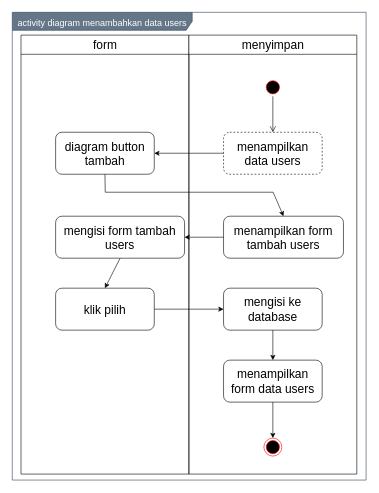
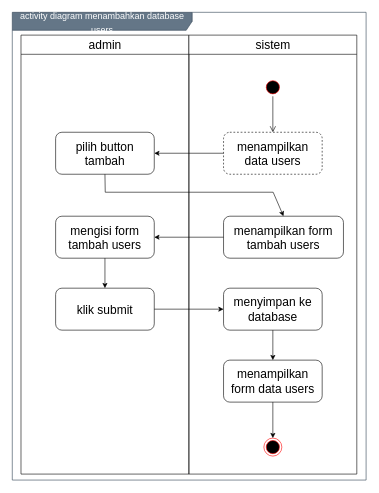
- <mxCell id="2" value="&lt;font style=&quot;font-size: 15px&quot;&gt;activity diagram menambahkan data users&lt;/font&gt;" style="shape=umlFrame;whiteSpace=wrap;html=1;fontSize=20;align=center;width=300;height=30;fillColor=#647687;strokeColor=#314354;fontColor=#ffffff;" vertex="1" parent="1"><mxGeometry x="20" y="20" width="590" height="780" as="geometry" /></mxCell>
+ <mxCell id="2" value="&lt;font style=&quot;font-size: 15px&quot;&gt;activity diagram menambahkan database users&lt;/font&gt;" style="shape=umlFrame;whiteSpace=wrap;html=1;fontSize=20;align=center;width=300;height=30;fillColor=#647687;strokeColor=#314354;fontColor=#ffffff;" vertex="1" parent="1"><mxGeometry x="20" y="20" width="590" height="780" as="geometry" /></mxCell>
- <mxCell id="3" value="form" style="swimlane;whiteSpace=wrap;fontSize=20;fontStyle=0;startSize=32;" vertex="1" parent="1"><mxGeometry x="34.5" y="58" width="280" height="732" as="geometry" /></mxCell>
+ <mxCell id="3" value="admin" style="swimlane;whiteSpace=wrap;fontSize=20;fontStyle=0;startSize=32;" vertex="1" parent="1"><mxGeometry x="34.5" y="58" width="280" height="732" as="geometry" /></mxCell>
- <mxCell id="5" value="menyimpan" style="swimlane;whiteSpace=wrap;fontSize=20;fontStyle=0;startSize=32;" vertex="1" parent="1"><mxGeometry x="314.5" y="58" width="280" height="732" as="geometry" /></mxCell>
+ <mxCell id="5" value="sistem" style="swimlane;whiteSpace=wrap;fontSize=20;fontStyle=0;startSize=32;" vertex="1" parent="1"><mxGeometry x="314.5" y="58" width="280" height="732" as="geometry" /></mxCell>
- <mxCell id="9" value="diagram button tambah" style="rounded=1;whiteSpace=wrap;html=1;fontSize=20;align=center;" vertex="1" parent="1"><mxGeometry x="92.25" y="220" width="164.5" height="70" as="geometry" /></mxCell>
+ <mxCell id="9" value="pilih button tambah" style="rounded=1;whiteSpace=wrap;html=1;fontSize=20;align=center;" vertex="1" parent="1"><mxGeometry x="92.25" y="220" width="164.5" height="70" as="geometry" /></mxCell>
- <mxCell id="10" value="mengisi form tambah users" style="rounded=1;whiteSpace=wrap;html=1;fontSize=20;align=center;" vertex="1" parent="1"><mxGeometry x="92.25" y="360" width="215" height="70" as="geometry" /></mxCell>
+ <mxCell id="10" value="mengisi form tambah users" style="rounded=1;whiteSpace=wrap;html=1;fontSize=20;align=center;" vertex="1" parent="1"><mxGeometry x="92.25" y="360" width="164.5" height="70" as="geometry" /></mxCell>
- <mxCell id="13" value="klik pilih" style="rounded=1;whiteSpace=wrap;html=1;fontSize=20;align=center;" vertex="1" parent="1"><mxGeometry x="92.25" y="480" width="164.5" height="70" as="geometry" /></mxCell>
+ <mxCell id="13" value="klik submit" style="rounded=1;whiteSpace=wrap;html=1;fontSize=20;align=center;" vertex="1" parent="1"><mxGeometry x="92.25" y="480" width="164.5" height="70" as="geometry" /></mxCell>
- <mxCell id="15" value="mengisi ke database" style="rounded=1;whiteSpace=wrap;html=1;fontSize=20;align=center;" vertex="1" parent="1"><mxGeometry x="372.25" y="480" width="164.5" height="70" as="geometry" /></mxCell>
+ <mxCell id="15" value="menyimpan ke database" style="rounded=1;whiteSpace=wrap;html=1;fontSize=20;align=center;" vertex="1" parent="1"><mxGeometry x="372.25" y="480" width="164.5" height="70" as="geometry" /></mxCell>
